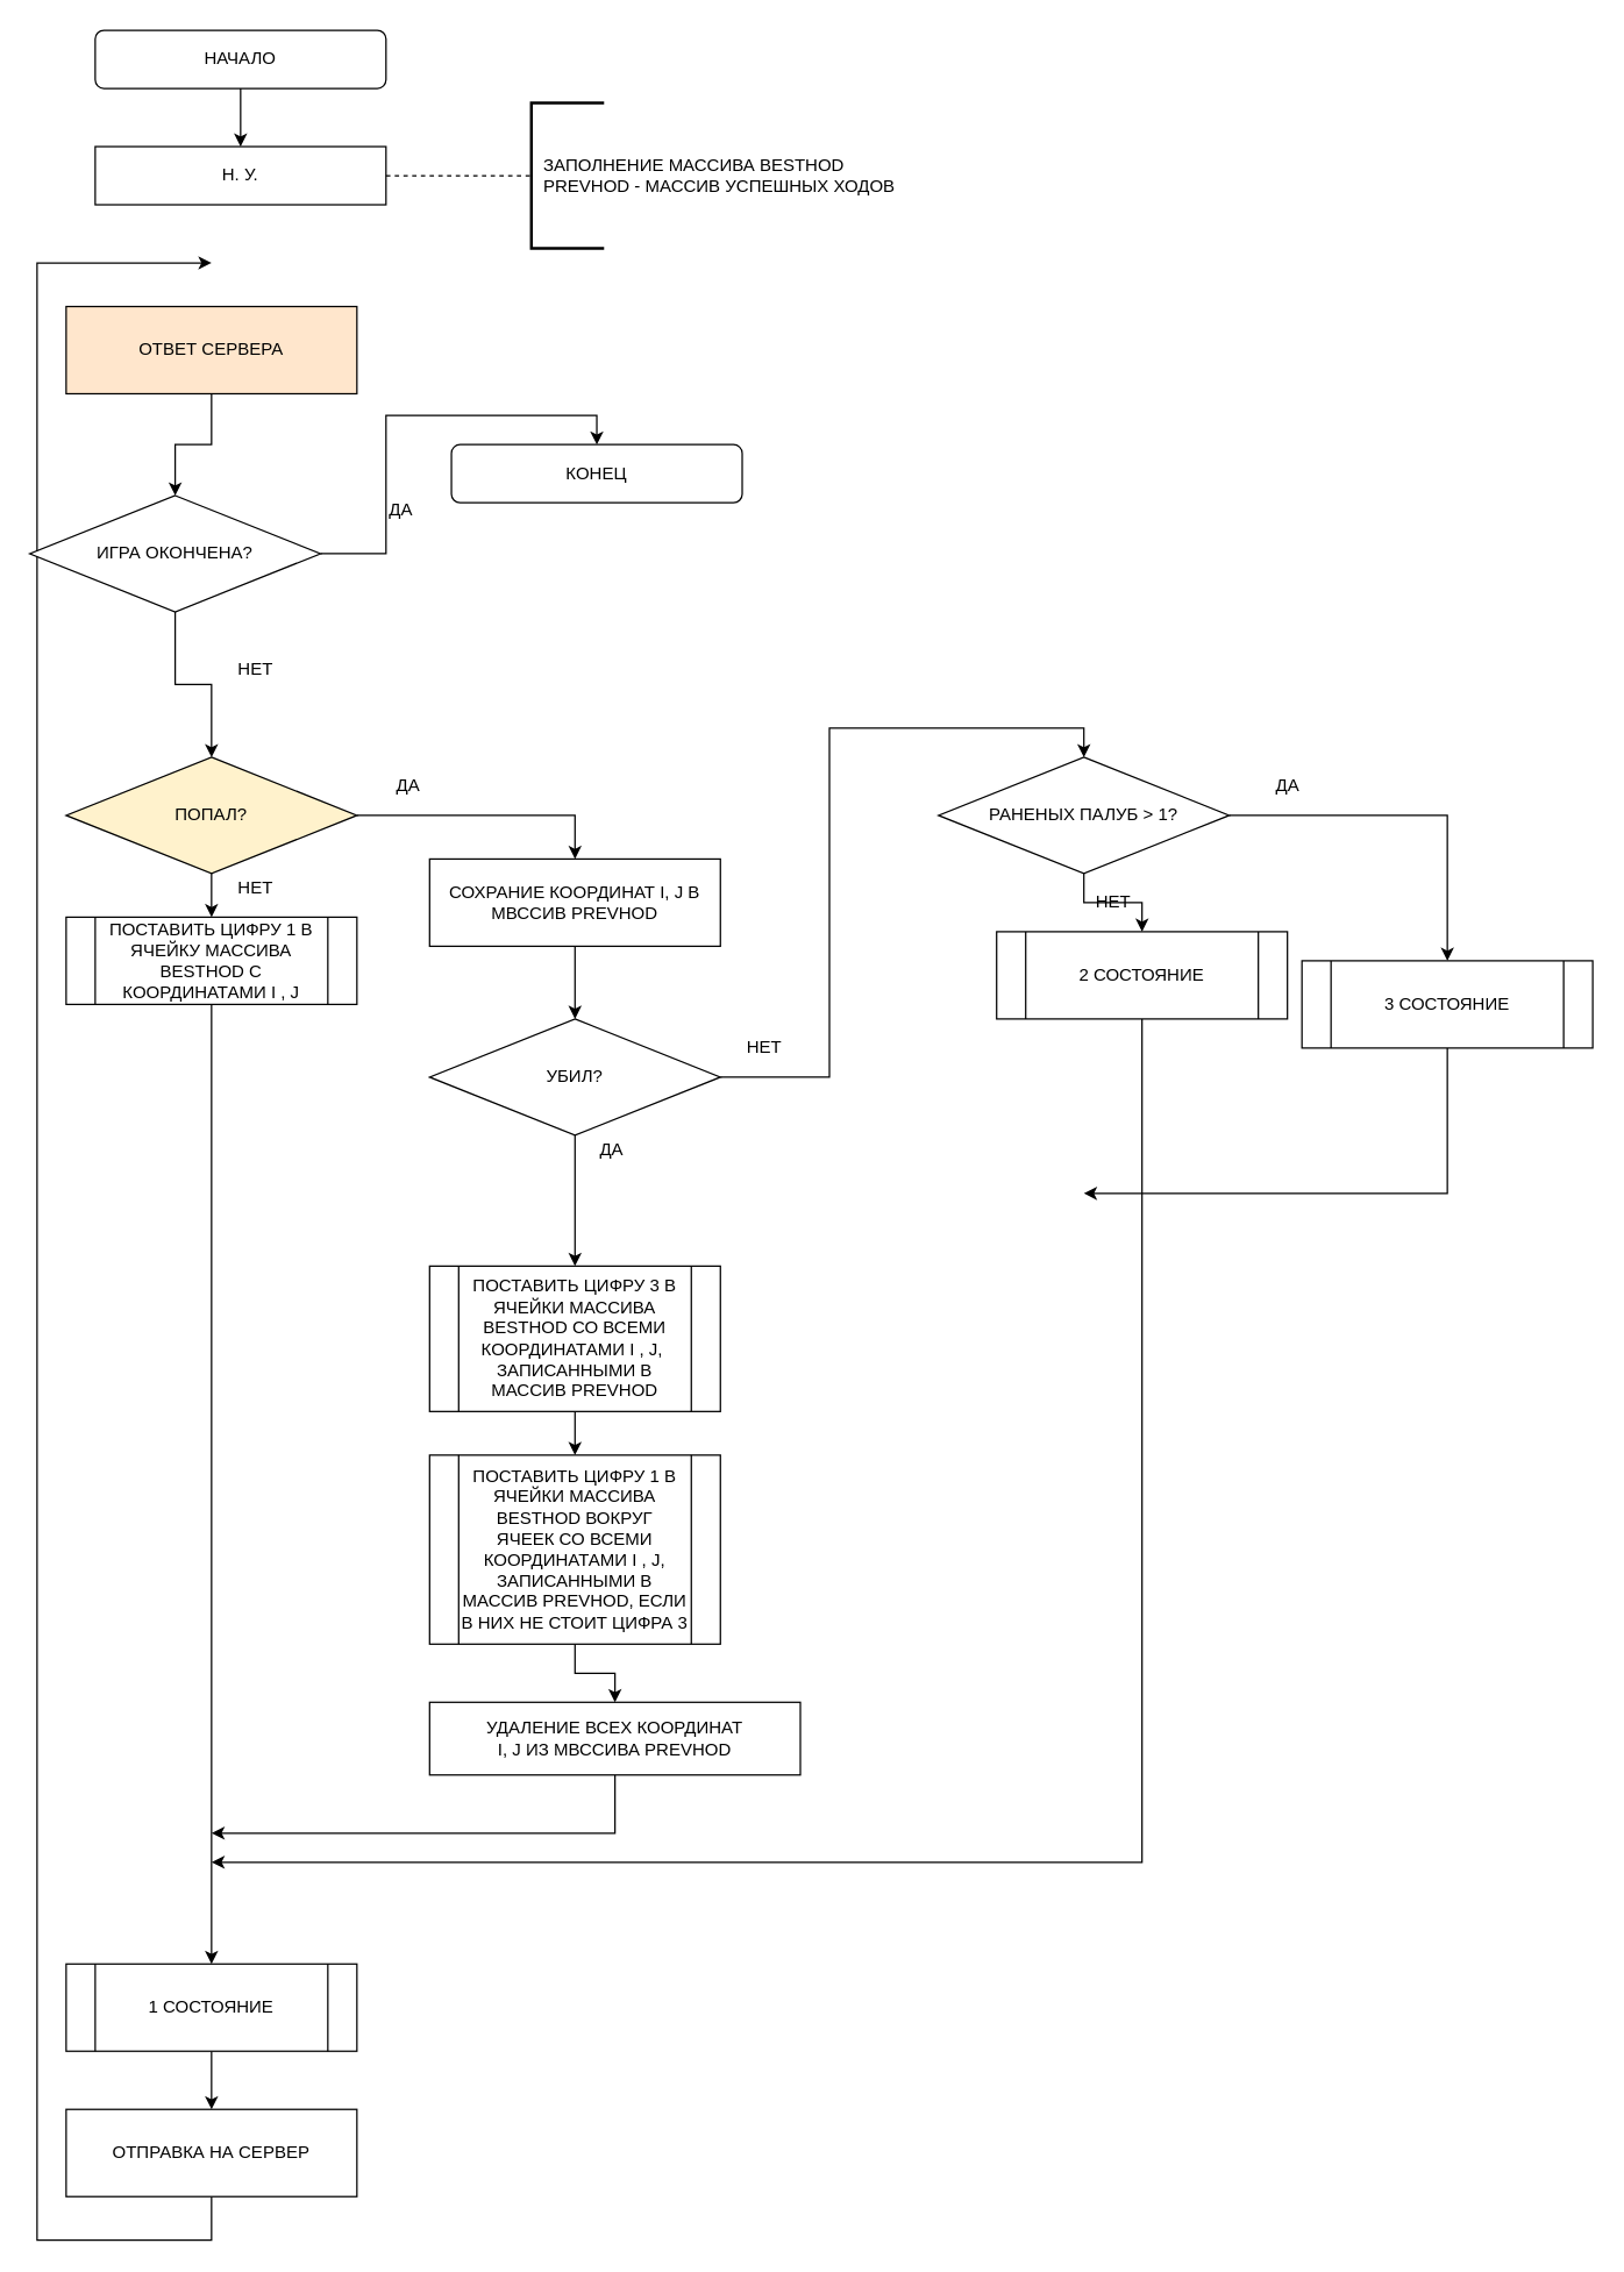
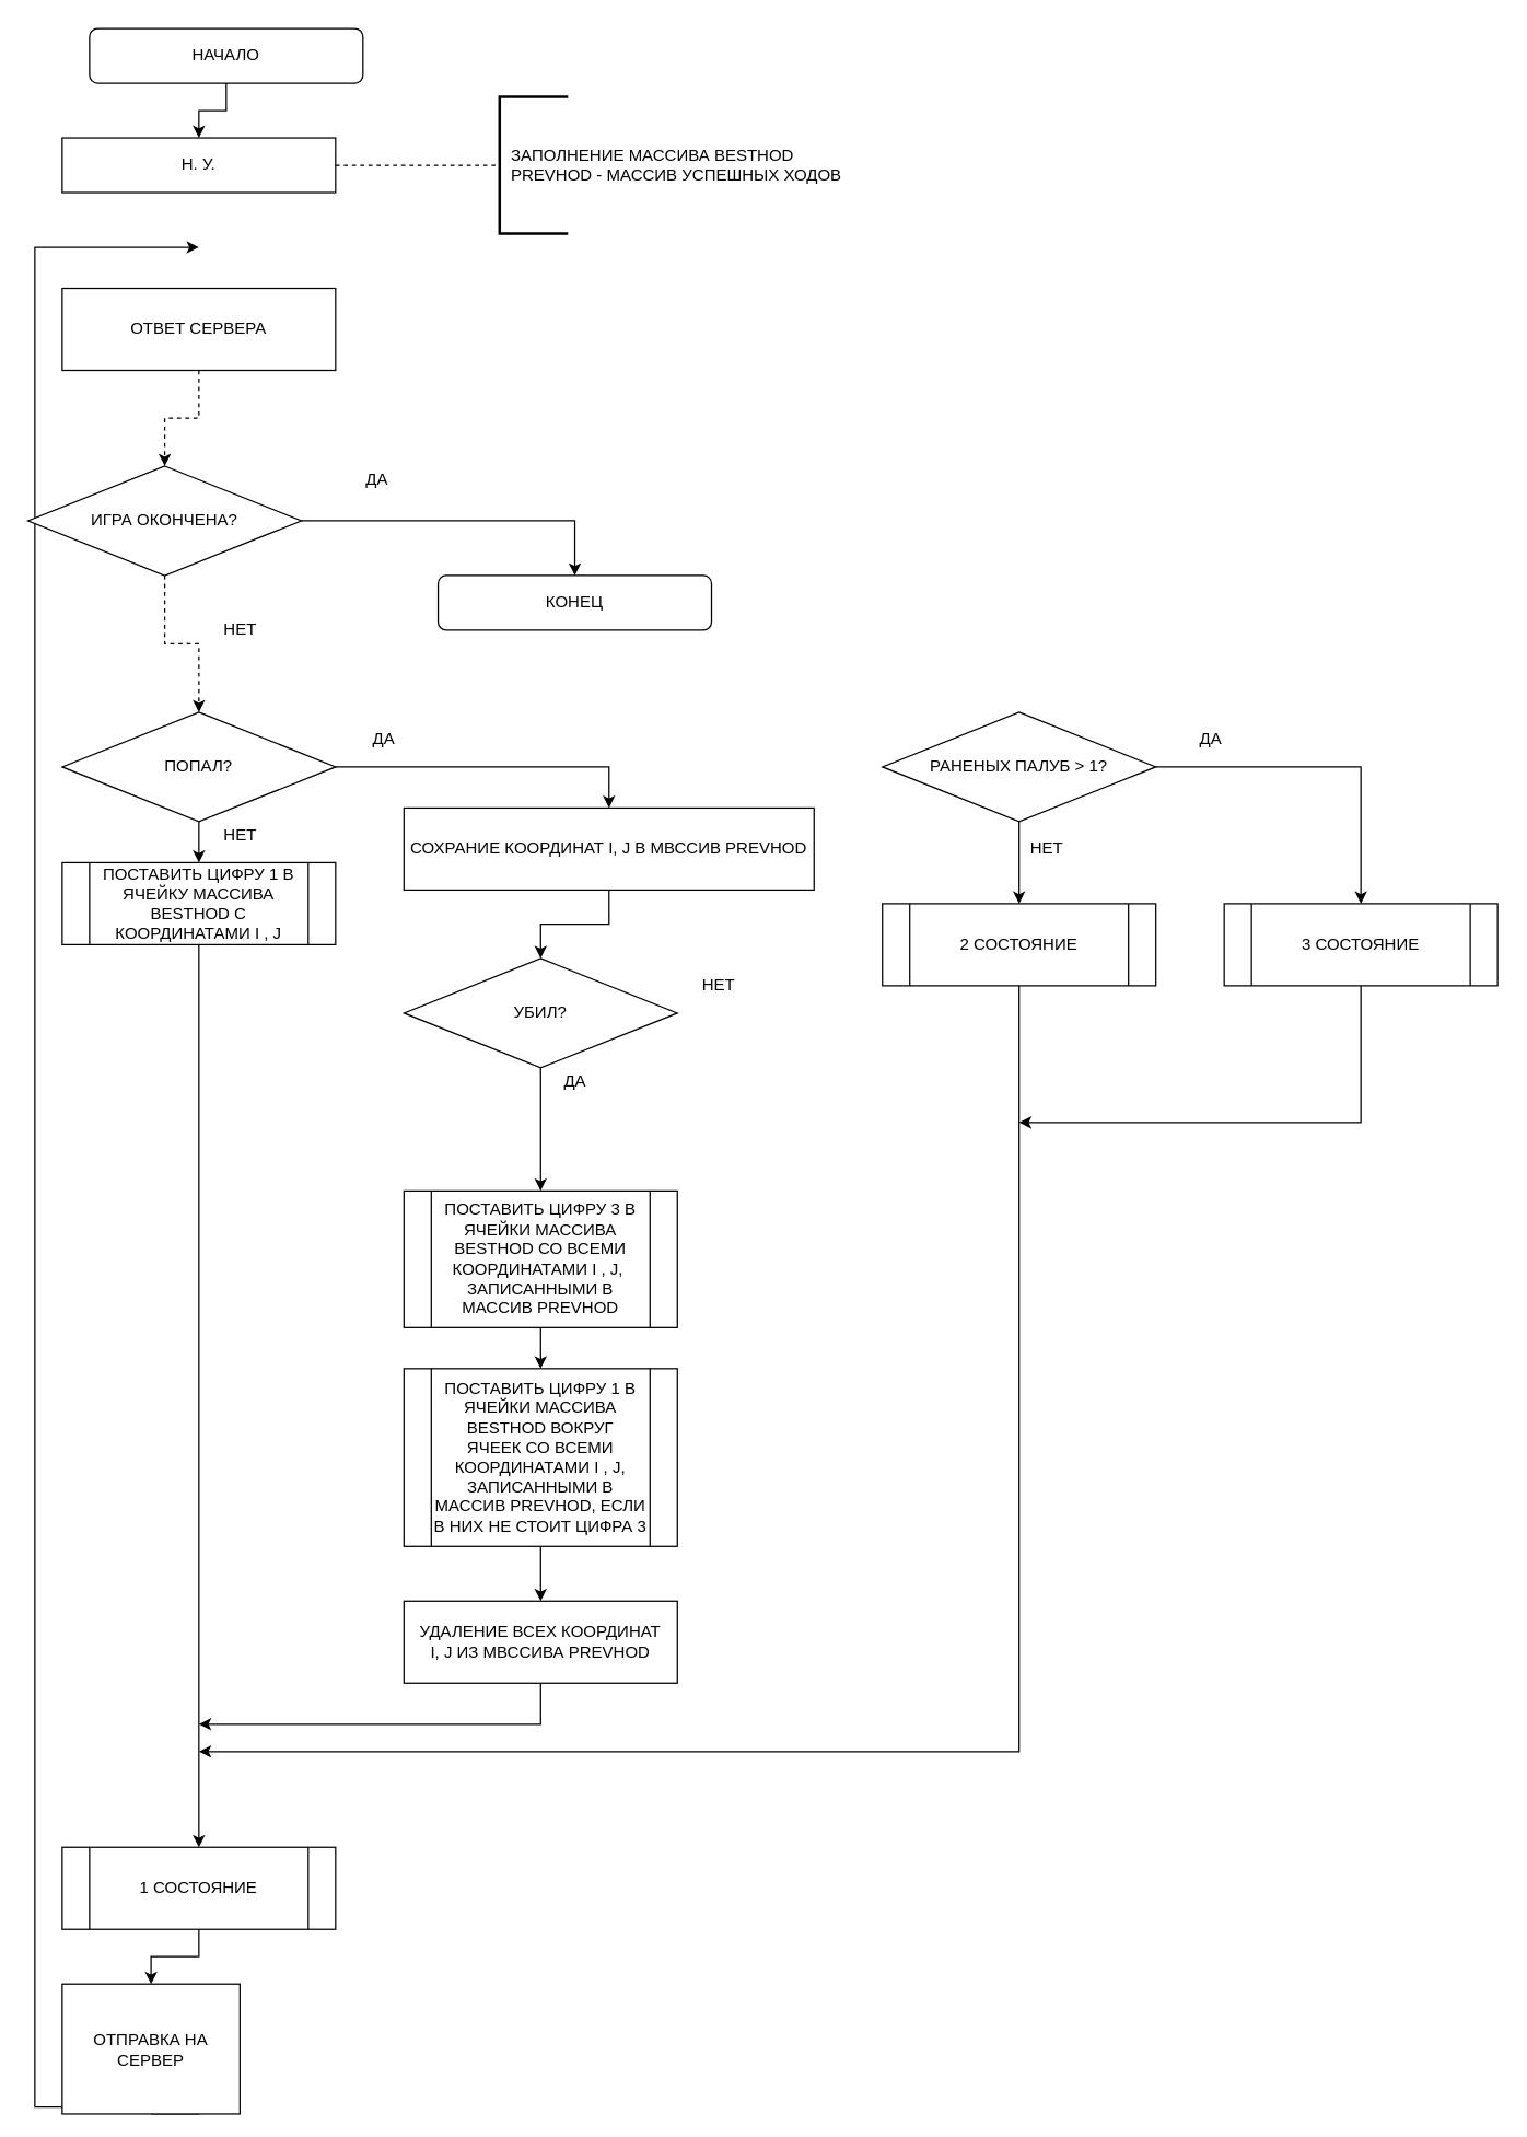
- <mxCell id="4" value="Н. У." style="rounded=0;whiteSpace=wrap;html=1;" vertex="1" parent="1"><mxGeometry x="65" y="100" width="200" height="40" as="geometry" /></mxCell>
+ <mxCell id="4" value="Н. У." style="rounded=0;whiteSpace=wrap;html=1;" vertex="1" parent="1"><mxGeometry x="45" y="100" width="200" height="40" as="geometry" /></mxCell>
- <mxCell id="24" value="ОТВЕТ СЕРВЕРА" style="rounded=0;whiteSpace=wrap;html=1;fillColor=#ffe6cc;" vertex="1" parent="1"><mxGeometry x="45" y="210" width="200" height="60" as="geometry" /></mxCell>
+ <mxCell id="24" value="ОТВЕТ СЕРВЕРА" style="rounded=0;whiteSpace=wrap;html=1;" vertex="1" parent="1"><mxGeometry x="45" y="210" width="200" height="60" as="geometry" /></mxCell>
- <mxCell id="23" style="edgeStyle=orthogonalEdgeStyle;rounded=0;orthogonalLoop=1;jettySize=auto;html=1;exitX=0.5;exitY=1;exitDx=0;exitDy=0;entryX=0.5;entryY=0;entryDx=0;entryDy=0;" edge="1" parent="1" source="24" target="44"><mxGeometry relative="1" as="geometry" /></mxCell>
+ <mxCell id="23" style="edgeStyle=orthogonalEdgeStyle;rounded=0;orthogonalLoop=1;jettySize=auto;html=1;exitX=0.5;exitY=1;exitDx=0;exitDy=0;entryX=0.5;entryY=0;entryDx=0;entryDy=0;dashed=1;" edge="1" parent="1" source="24" target="44"><mxGeometry relative="1" as="geometry" /></mxCell>
- <mxCell id="46" value="КОНЕЦ" style="rounded=1;whiteSpace=wrap;html=1;" vertex="1" parent="1"><mxGeometry x="310" y="305" width="200" height="40" as="geometry" /></mxCell>
+ <mxCell id="46" value="КОНЕЦ" style="rounded=1;whiteSpace=wrap;html=1;" vertex="1" parent="1"><mxGeometry x="320" y="420" width="200" height="40" as="geometry" /></mxCell>
- <mxCell id="42" style="edgeStyle=orthogonalEdgeStyle;rounded=0;orthogonalLoop=1;jettySize=auto;html=1;exitX=0.5;exitY=1;exitDx=0;exitDy=0;entryX=0.5;entryY=0;entryDx=0;entryDy=0;" edge="1" parent="1" source="44" target="9"><mxGeometry relative="1" as="geometry" /></mxCell>
+ <mxCell id="42" style="edgeStyle=orthogonalEdgeStyle;rounded=0;orthogonalLoop=1;jettySize=auto;html=1;exitX=0.5;exitY=1;exitDx=0;exitDy=0;entryX=0.5;entryY=0;entryDx=0;entryDy=0;dashed=1;" edge="1" parent="1" source="44" target="9"><mxGeometry relative="1" as="geometry" /></mxCell>
- <mxCell id="9" value="ПОПАЛ?" style="rhombus;whiteSpace=wrap;html=1;fillColor=#fff2cc;" vertex="1" parent="1"><mxGeometry x="45" y="520" width="200" height="80" as="geometry" /></mxCell>
+ <mxCell id="9" value="ПОПАЛ?" style="rhombus;whiteSpace=wrap;html=1;" vertex="1" parent="1"><mxGeometry x="45" y="520" width="200" height="80" as="geometry" /></mxCell>
- <mxCell id="12" style="edgeStyle=orthogonalEdgeStyle;rounded=0;orthogonalLoop=1;jettySize=auto;html=1;exitX=1;exitY=0.5;exitDx=0;exitDy=0;entryX=0.5;entryY=0;entryDx=0;entryDy=0;" edge="1" parent="1" source="13" target="37"><mxGeometry relative="1" as="geometry" /></mxCell>
- <mxCell id="19" value="СОХРАНИЕ КООРДИНАТ I, J В МВССИВ PREVHOD" style="rounded=0;whiteSpace=wrap;html=1;" vertex="1" parent="1"><mxGeometry x="295" y="590" width="200" height="60" as="geometry" /></mxCell>
+ <mxCell id="19" value="СОХРАНИЕ КООРДИНАТ I, J В МВССИВ PREVHOD" style="rounded=0;whiteSpace=wrap;html=1;" vertex="1" parent="1"><mxGeometry x="295" y="590" width="300" height="60" as="geometry" /></mxCell>
- <mxCell id="31" value="2 СОСТОЯНИЕ" style="shape=process;whiteSpace=wrap;html=1;backgroundOutline=1;" vertex="1" parent="1"><mxGeometry x="685" y="640" width="200" height="60" as="geometry" /></mxCell>
+ <mxCell id="31" value="2 СОСТОЯНИЕ" style="shape=process;whiteSpace=wrap;html=1;backgroundOutline=1;" vertex="1" parent="1"><mxGeometry x="645" y="660" width="200" height="60" as="geometry" /></mxCell>
- <mxCell id="21" value="УДАЛЕНИЕ ВСЕХ КООРДИНАТ &lt;br&gt;I, J ИЗ МВССИВА PREVHOD" style="rounded=0;whiteSpace=wrap;html=1;" vertex="1" parent="1"><mxGeometry x="295" y="1170" width="255" height="50" as="geometry" /></mxCell>
+ <mxCell id="21" value="УДАЛЕНИЕ ВСЕХ КООРДИНАТ &lt;br&gt;I, J ИЗ МВССИВА PREVHOD" style="rounded=0;whiteSpace=wrap;html=1;" vertex="1" parent="1"><mxGeometry x="295" y="1170" width="200" height="60" as="geometry" /></mxCell>
- <mxCell id="29" value="ОТПРАВКА НА СЕРВЕР" style="rounded=0;whiteSpace=wrap;html=1;" vertex="1" parent="1"><mxGeometry x="45" y="1450" width="200" height="60" as="geometry" /></mxCell>
+ <mxCell id="29" value="ОТПРАВКА НА СЕРВЕР" style="rounded=0;whiteSpace=wrap;html=1;" vertex="1" parent="1"><mxGeometry x="45" y="1450" width="130" height="95" as="geometry" /></mxCell>
